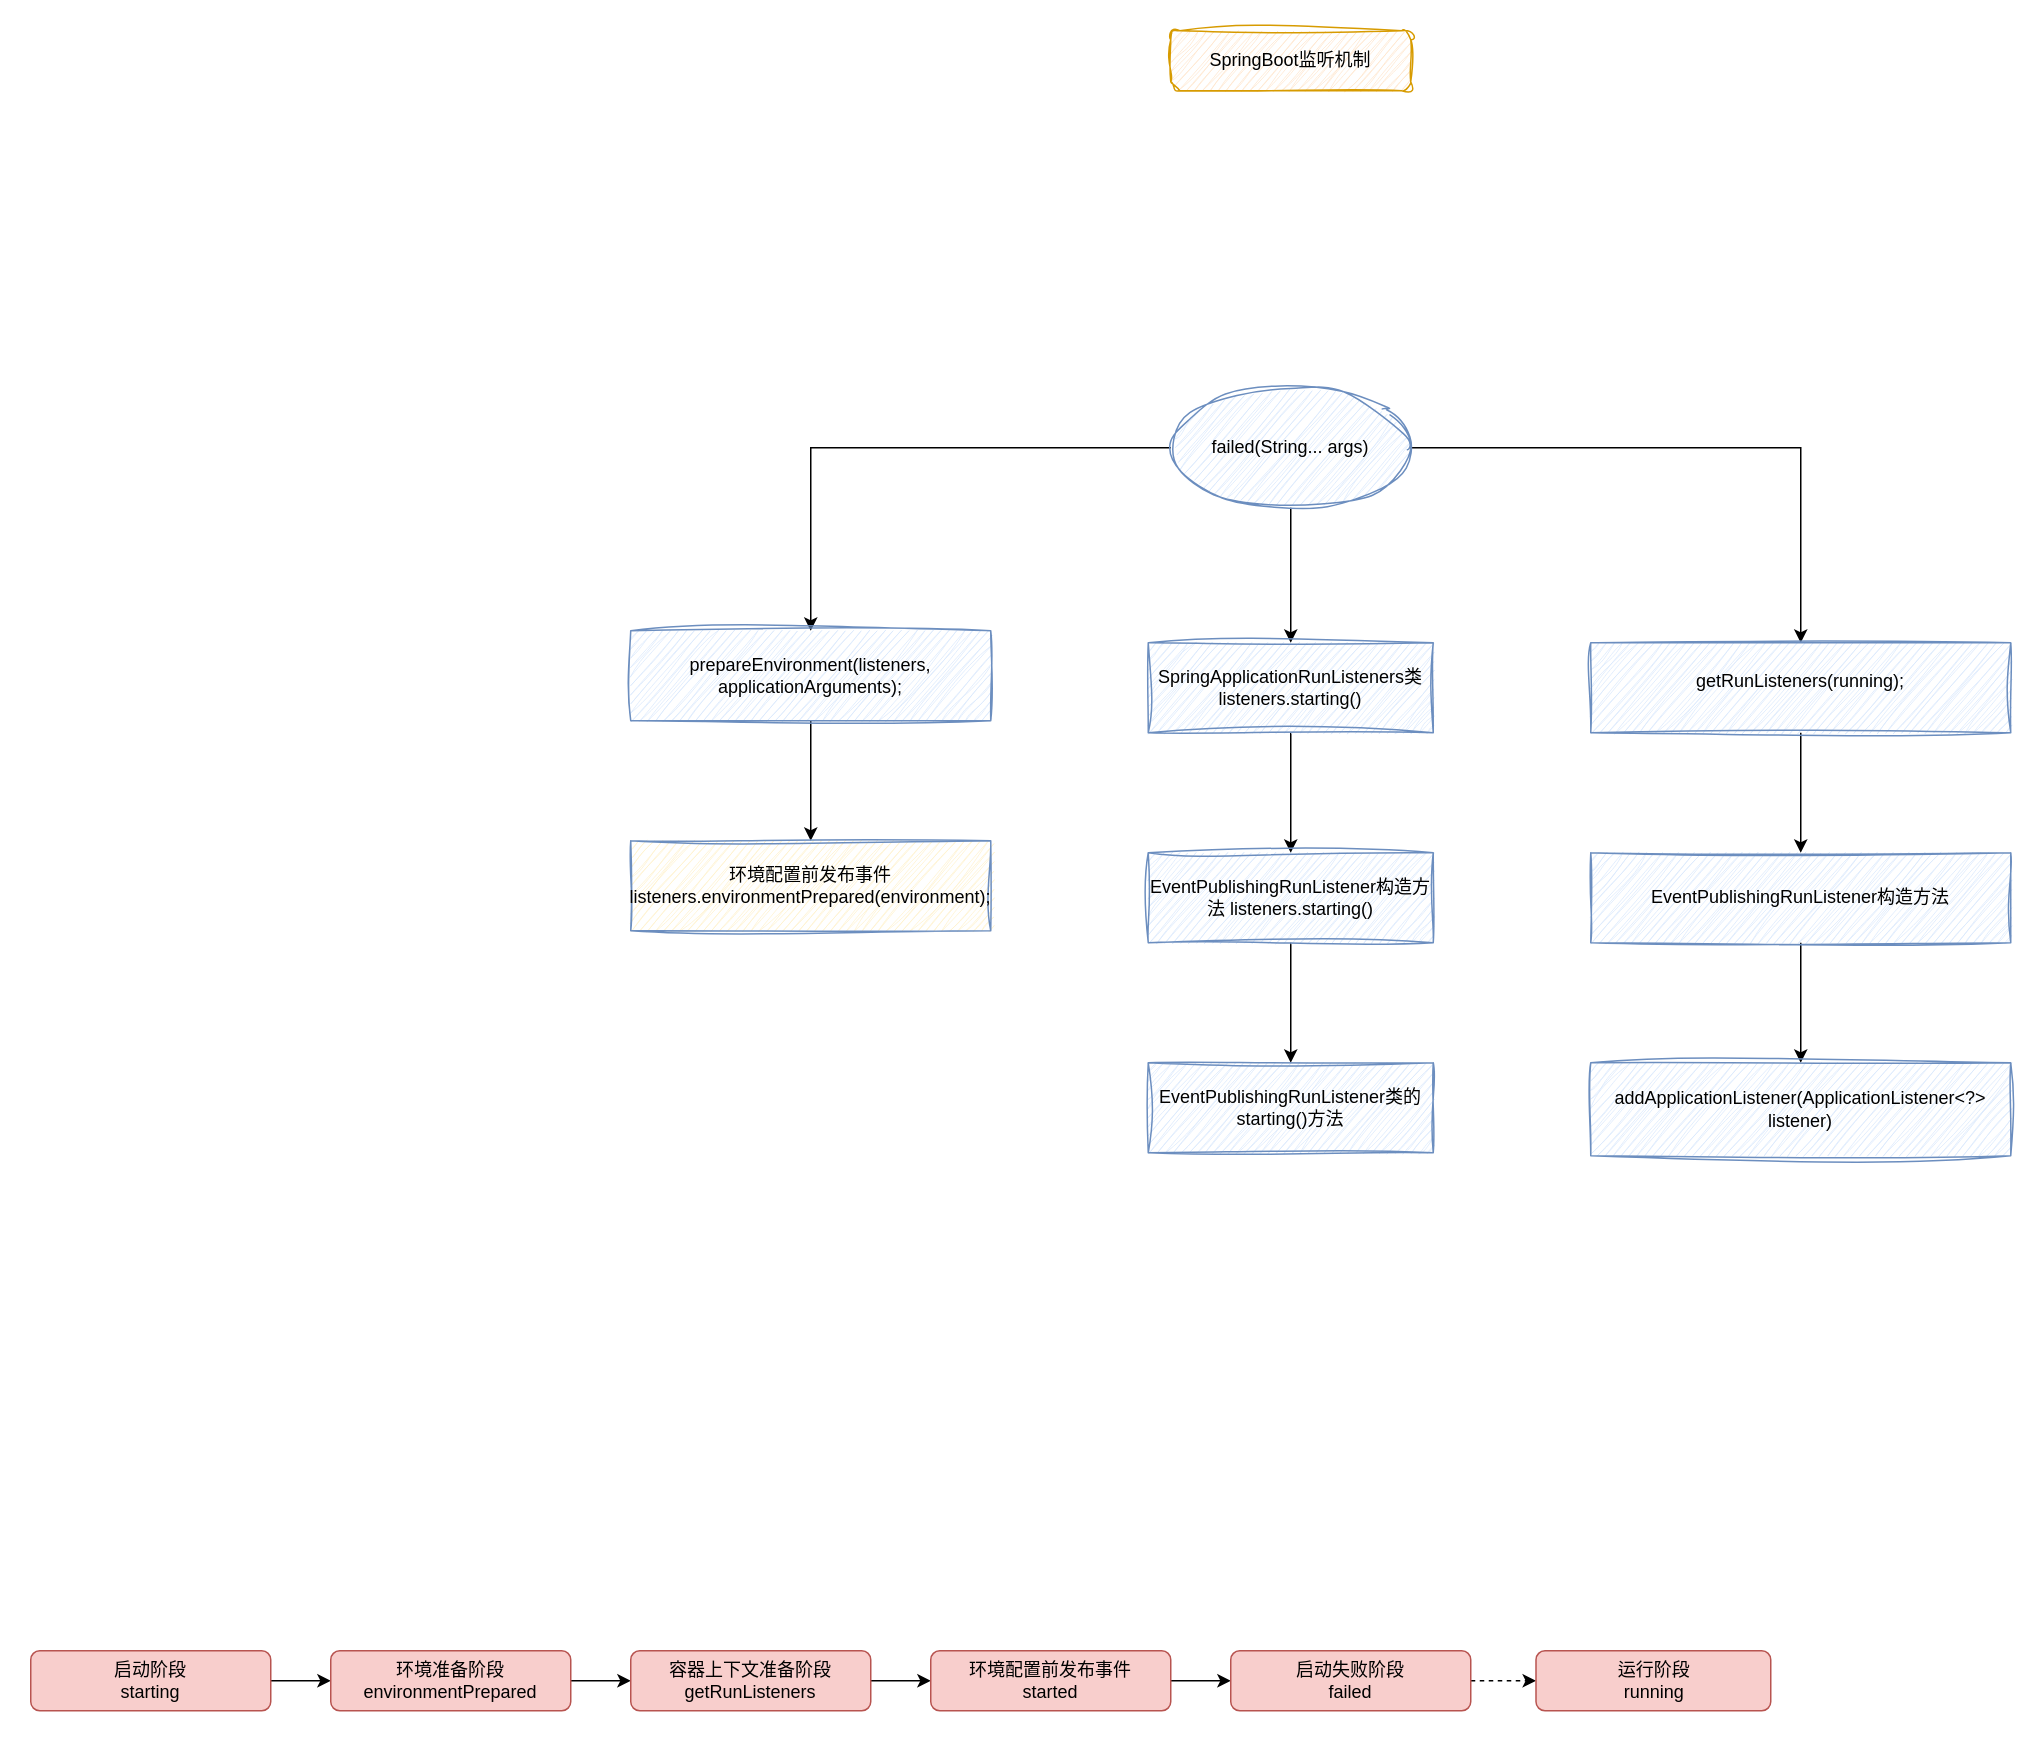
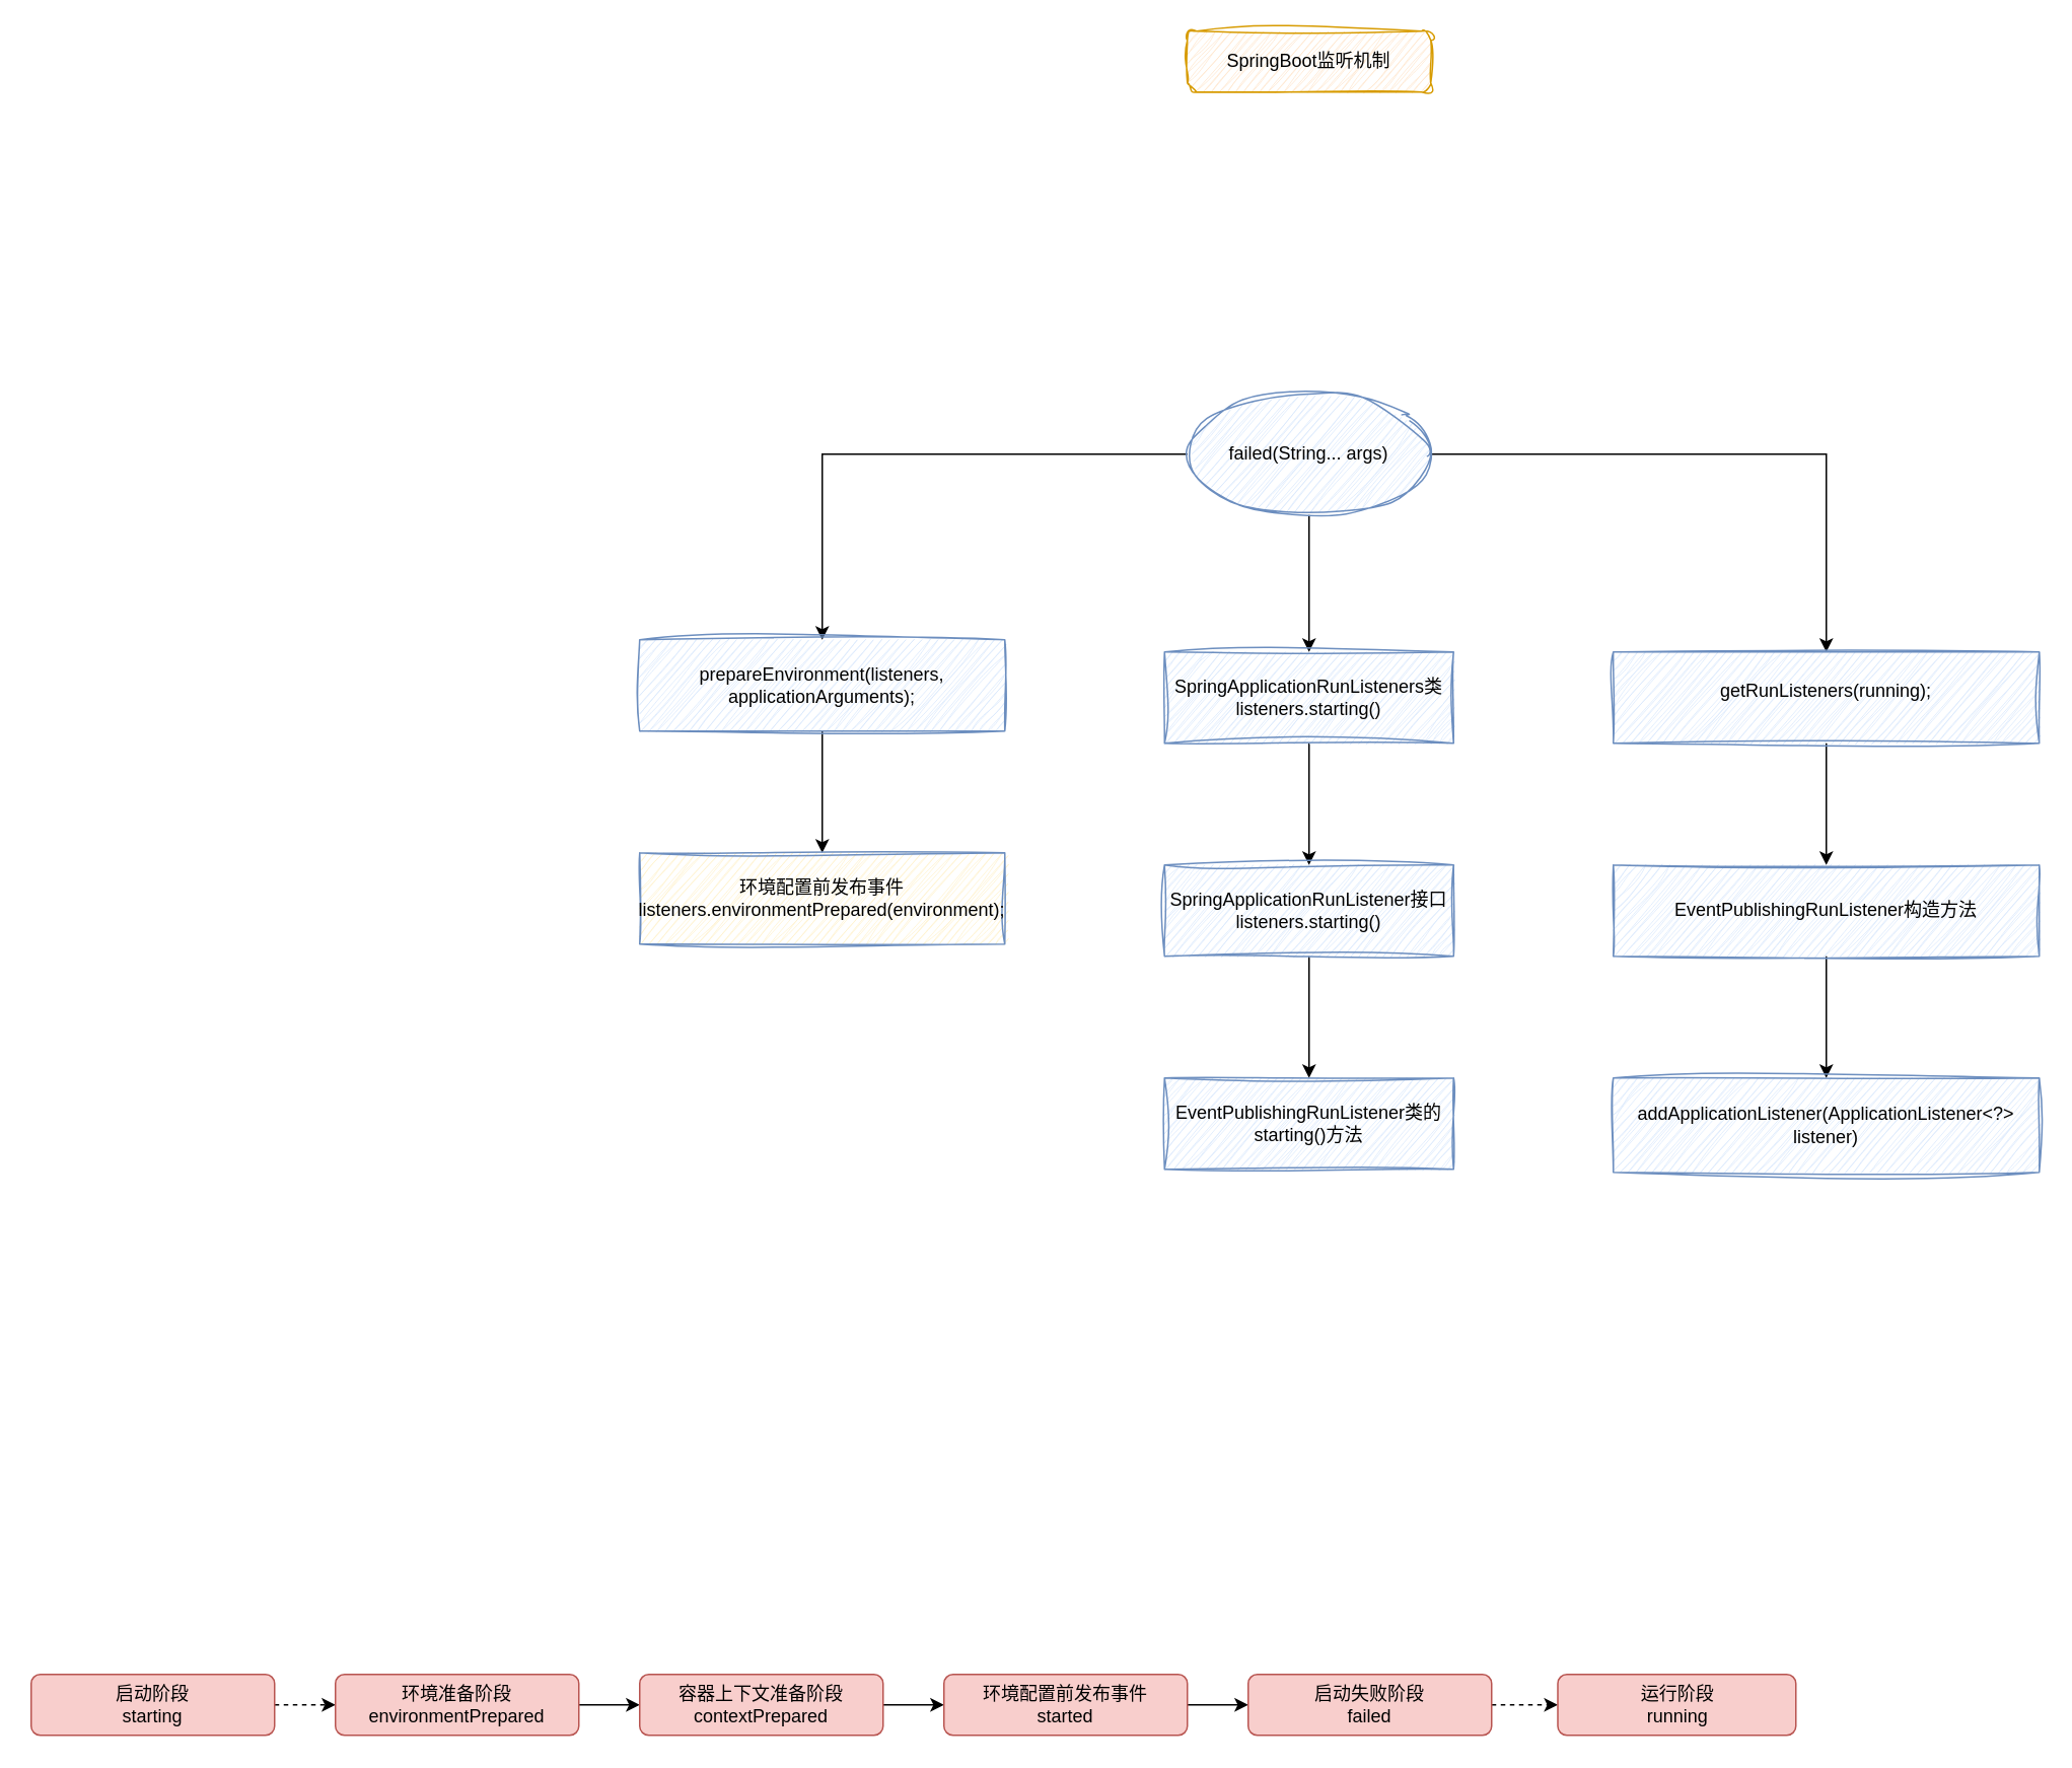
- <mxCell id="15" value="&lt;div class=&quot;lake-content&quot;&gt;&lt;span class=&quot;ne-text&quot;&gt;EventPublishingRunListener构造方法 listeners.starting()&lt;/span&gt;&lt;/div&gt;" style="whiteSpace=wrap;html=1;fillColor=#dae8fc;strokeColor=#6c8ebf;sketch=1;curveFitting=1;jiggle=2;" vertex="1" parent="1"><mxGeometry x="765" y="568" width="190" height="60" as="geometry" /></mxCell>
+ <mxCell id="15" value="&lt;div class=&quot;lake-content&quot;&gt;&lt;span class=&quot;ne-text&quot;&gt;SpringApplicationRunListener接口 listeners.starting()&lt;/span&gt;&lt;/div&gt;" style="whiteSpace=wrap;html=1;fillColor=#dae8fc;strokeColor=#6c8ebf;sketch=1;curveFitting=1;jiggle=2;" vertex="1" parent="1"><mxGeometry x="765" y="568" width="190" height="60" as="geometry" /></mxCell>
- <mxCell id="20" value="" style="edgeStyle=orthogonalEdgeStyle;rounded=0;orthogonalLoop=1;jettySize=auto;html=1;" edge="1" parent="1" source="21" target="23"><mxGeometry relative="1" as="geometry" /></mxCell>
+ <mxCell id="20" value="" style="edgeStyle=orthogonalEdgeStyle;rounded=0;orthogonalLoop=1;jettySize=auto;html=1;dashed=1;" edge="1" parent="1" source="21" target="23"><mxGeometry relative="1" as="geometry" /></mxCell>
- <mxCell id="25" value="容器上下文准备阶段&lt;br&gt;getRunListeners" style="rounded=1;whiteSpace=wrap;html=1;fillColor=#f8cecc;strokeColor=#b85450;" vertex="1" parent="1"><mxGeometry x="420" y="1100" width="160" height="40" as="geometry" /></mxCell>
+ <mxCell id="25" value="容器上下文准备阶段&lt;br&gt;contextPrepared" style="rounded=1;whiteSpace=wrap;html=1;fillColor=#f8cecc;strokeColor=#b85450;" vertex="1" parent="1"><mxGeometry x="420" y="1100" width="160" height="40" as="geometry" /></mxCell>
